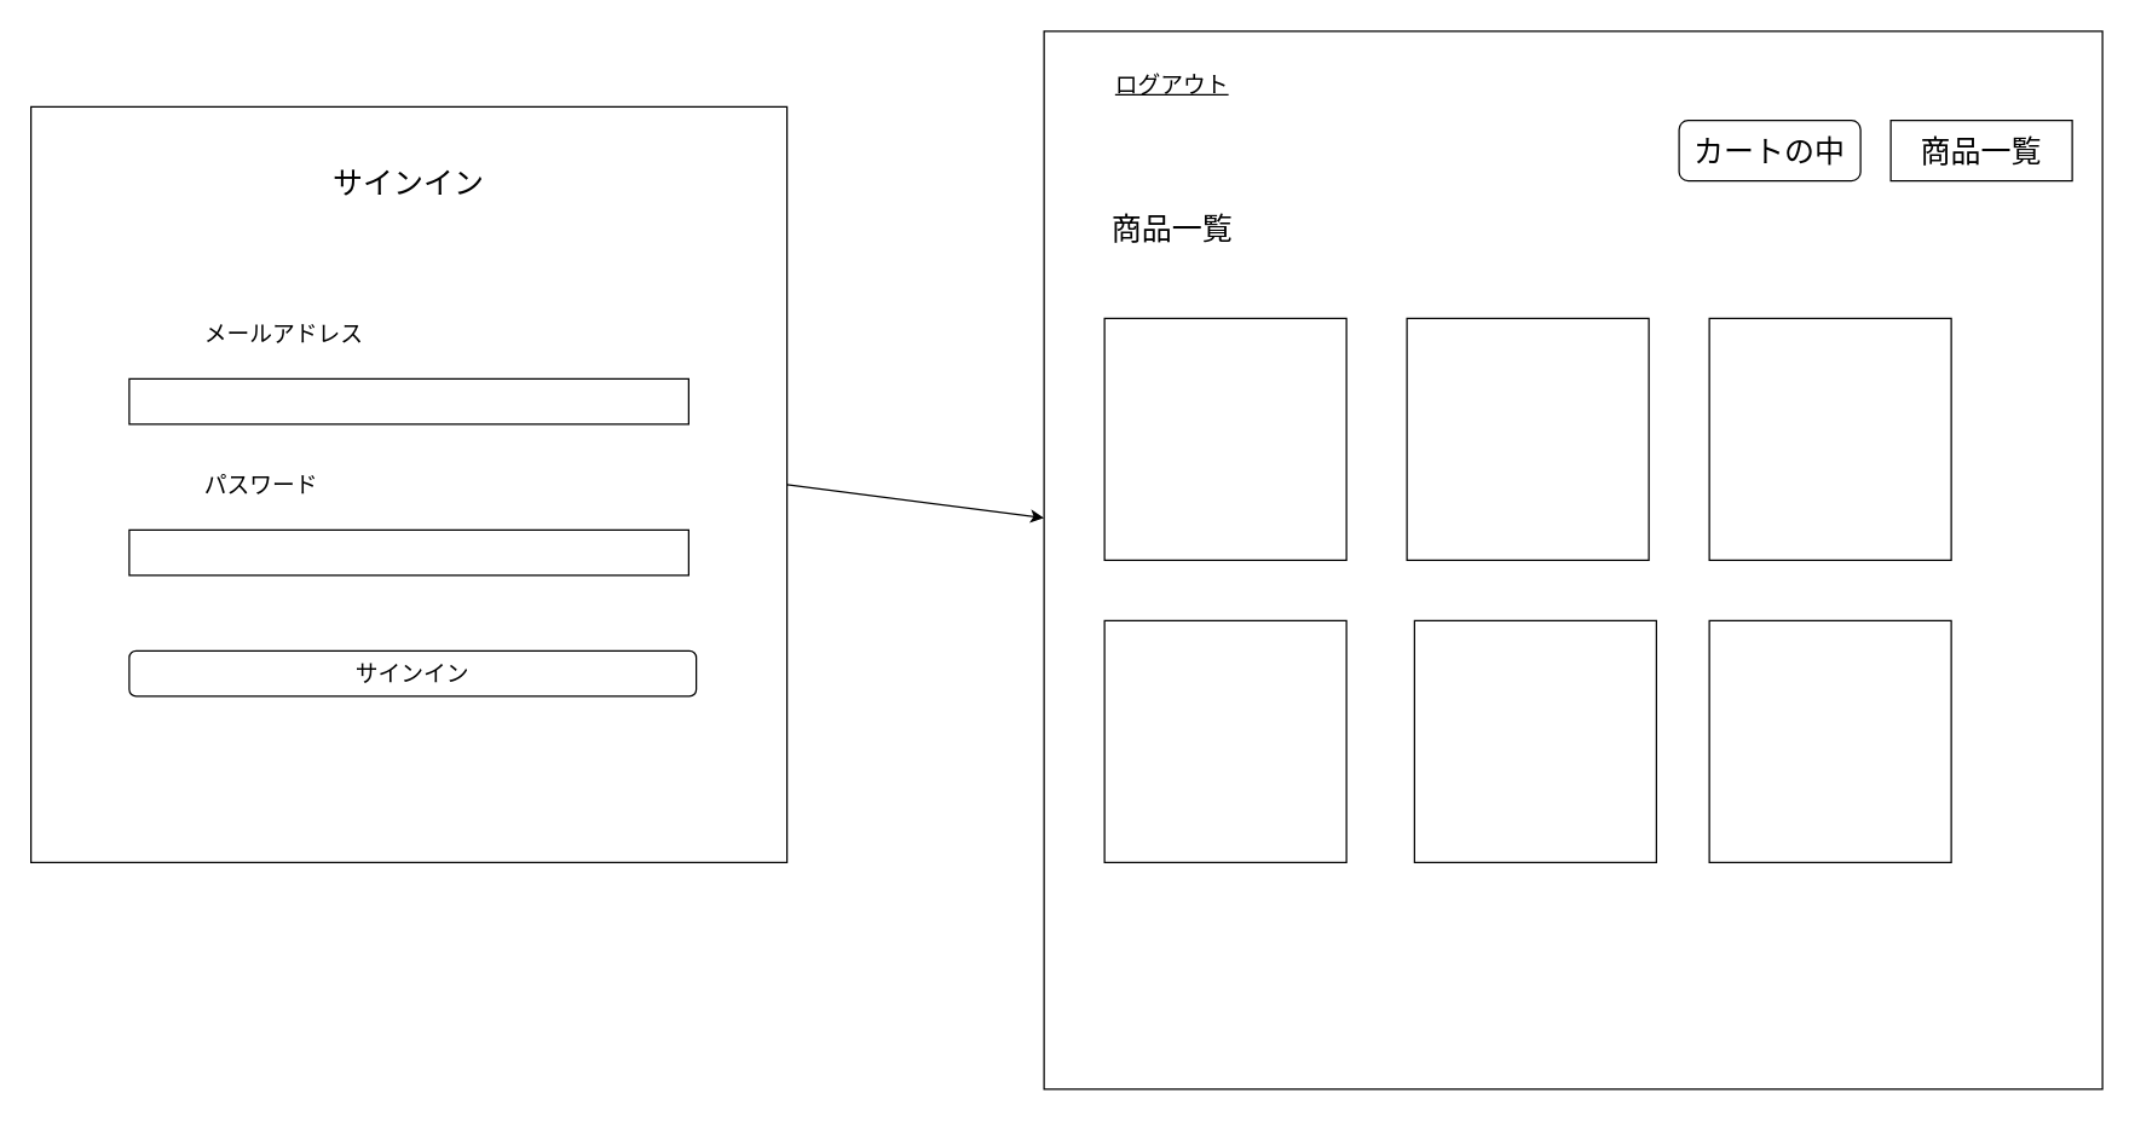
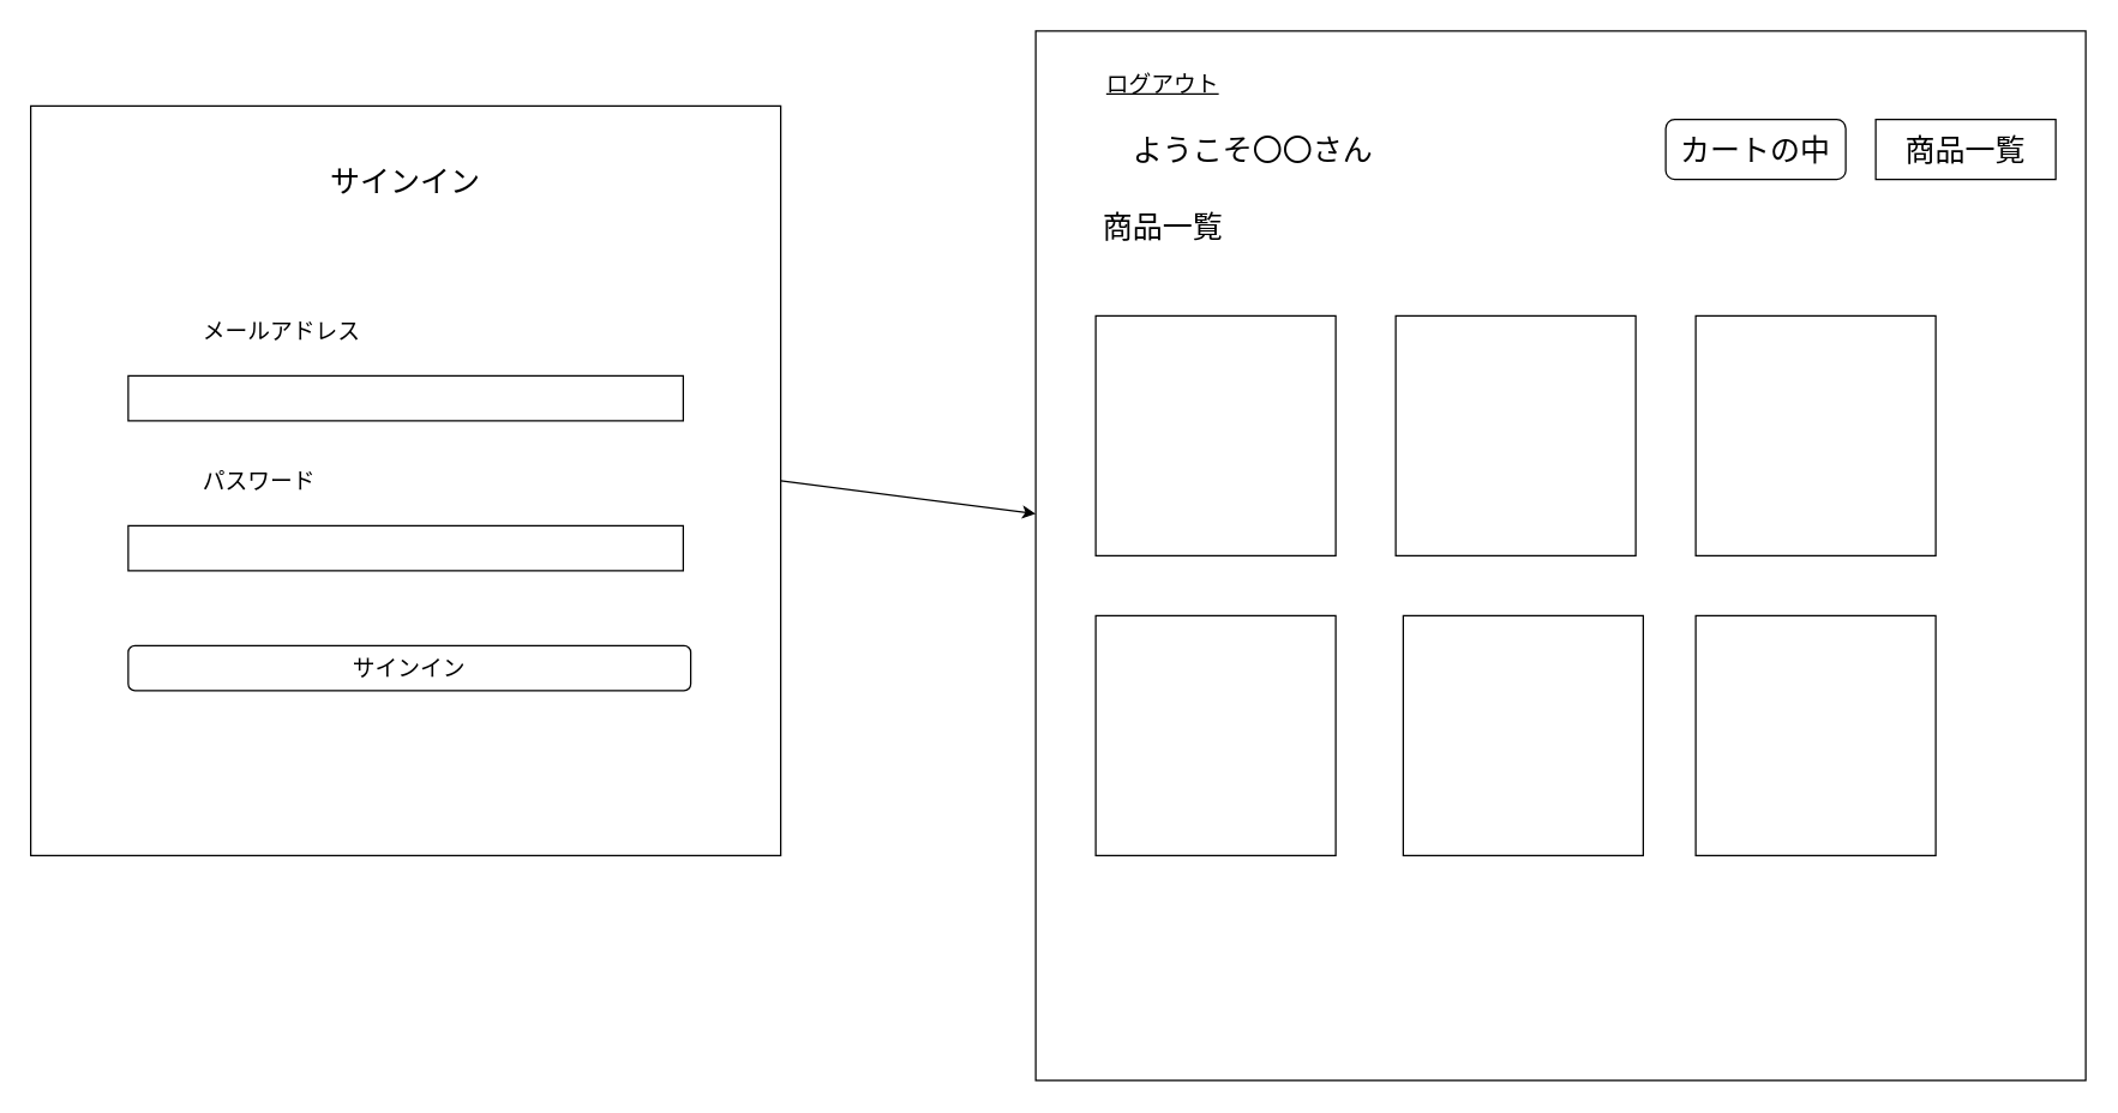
+ <mxCell id="19" value="ようこそ〇〇さん" style="text;html=1;strokeColor=none;fillColor=none;align=center;verticalAlign=middle;whiteSpace=wrap;rounded=0;fontSize=20;" vertex="1" parent="1"><mxGeometry x="720" y="89" width="230" height="20" as="geometry" /></mxCell>
